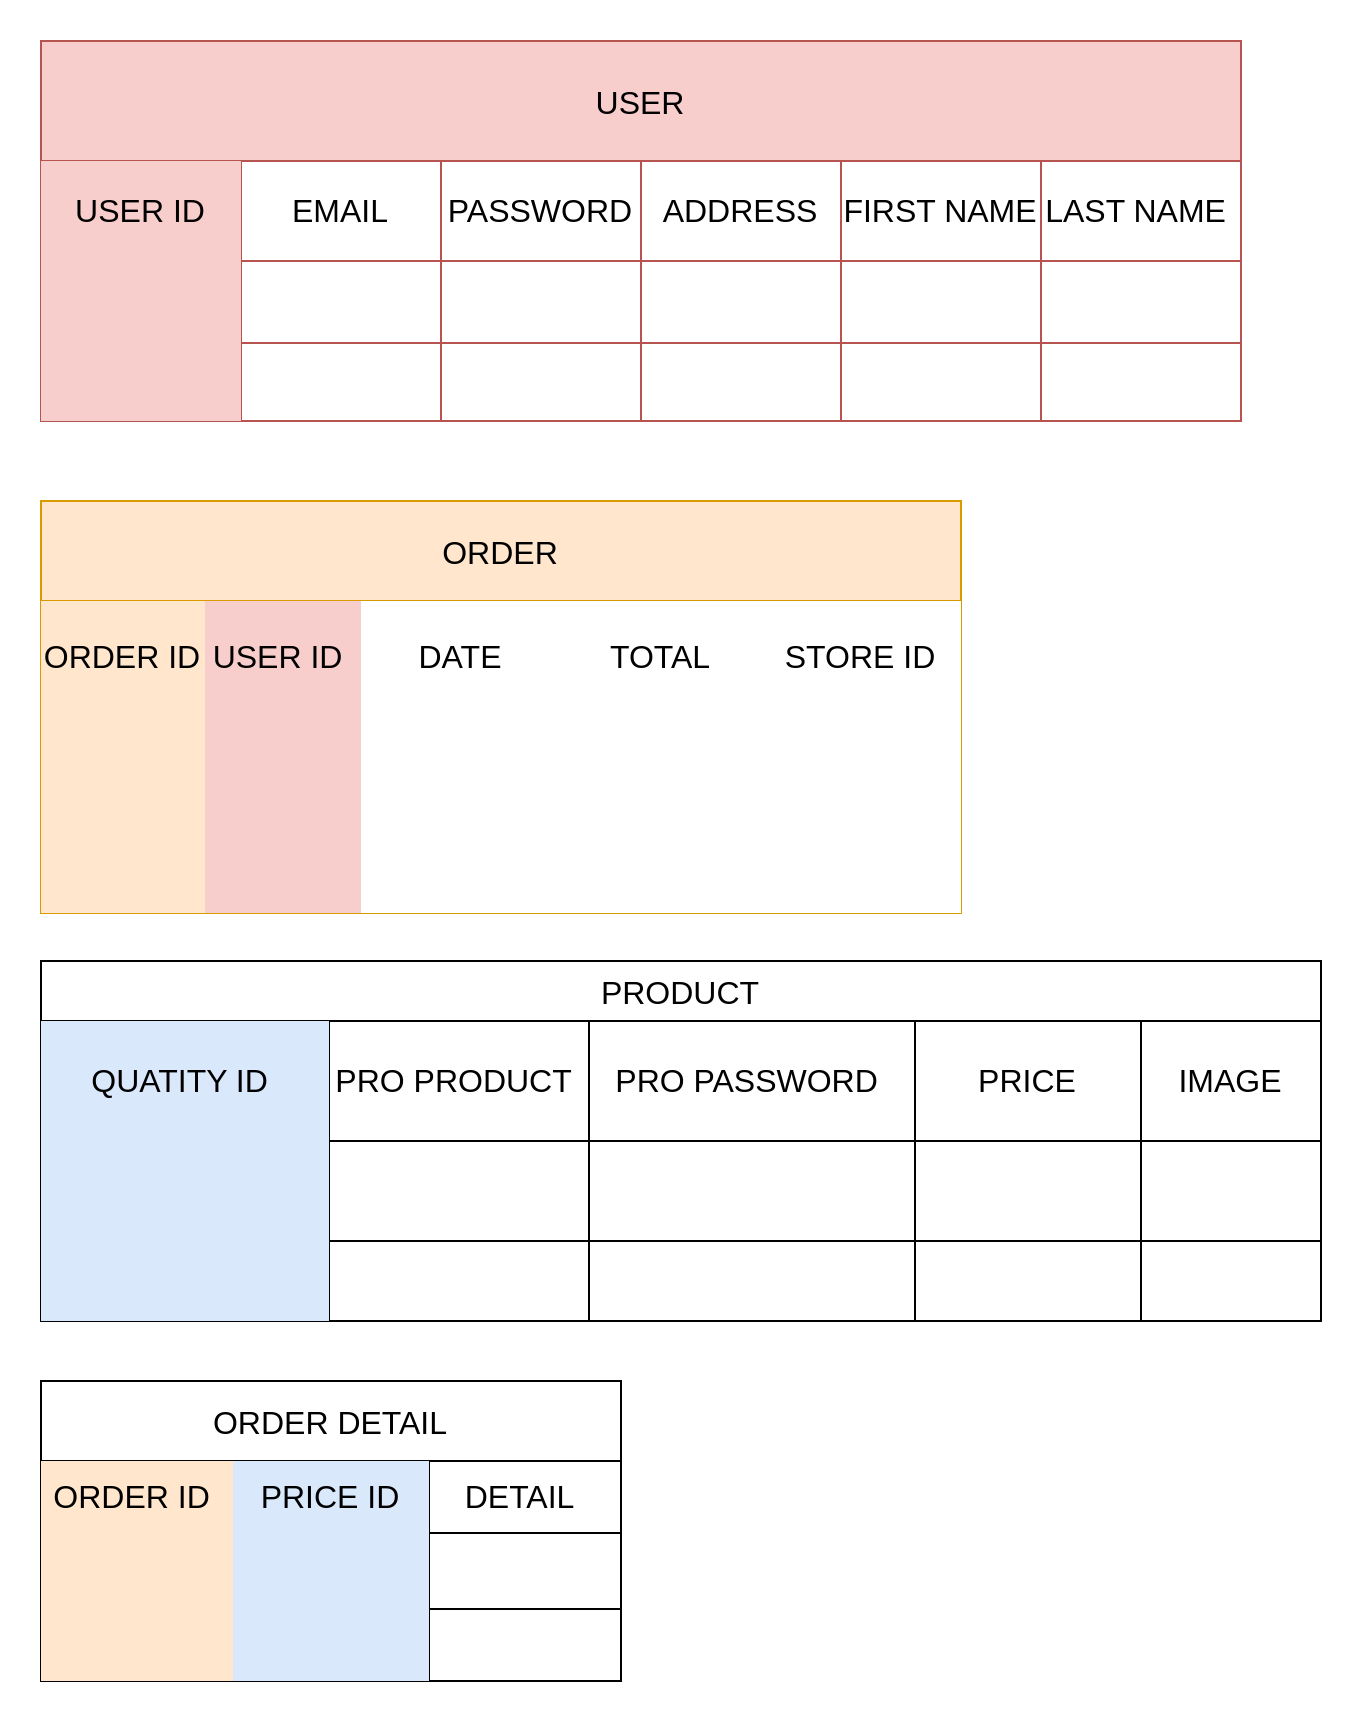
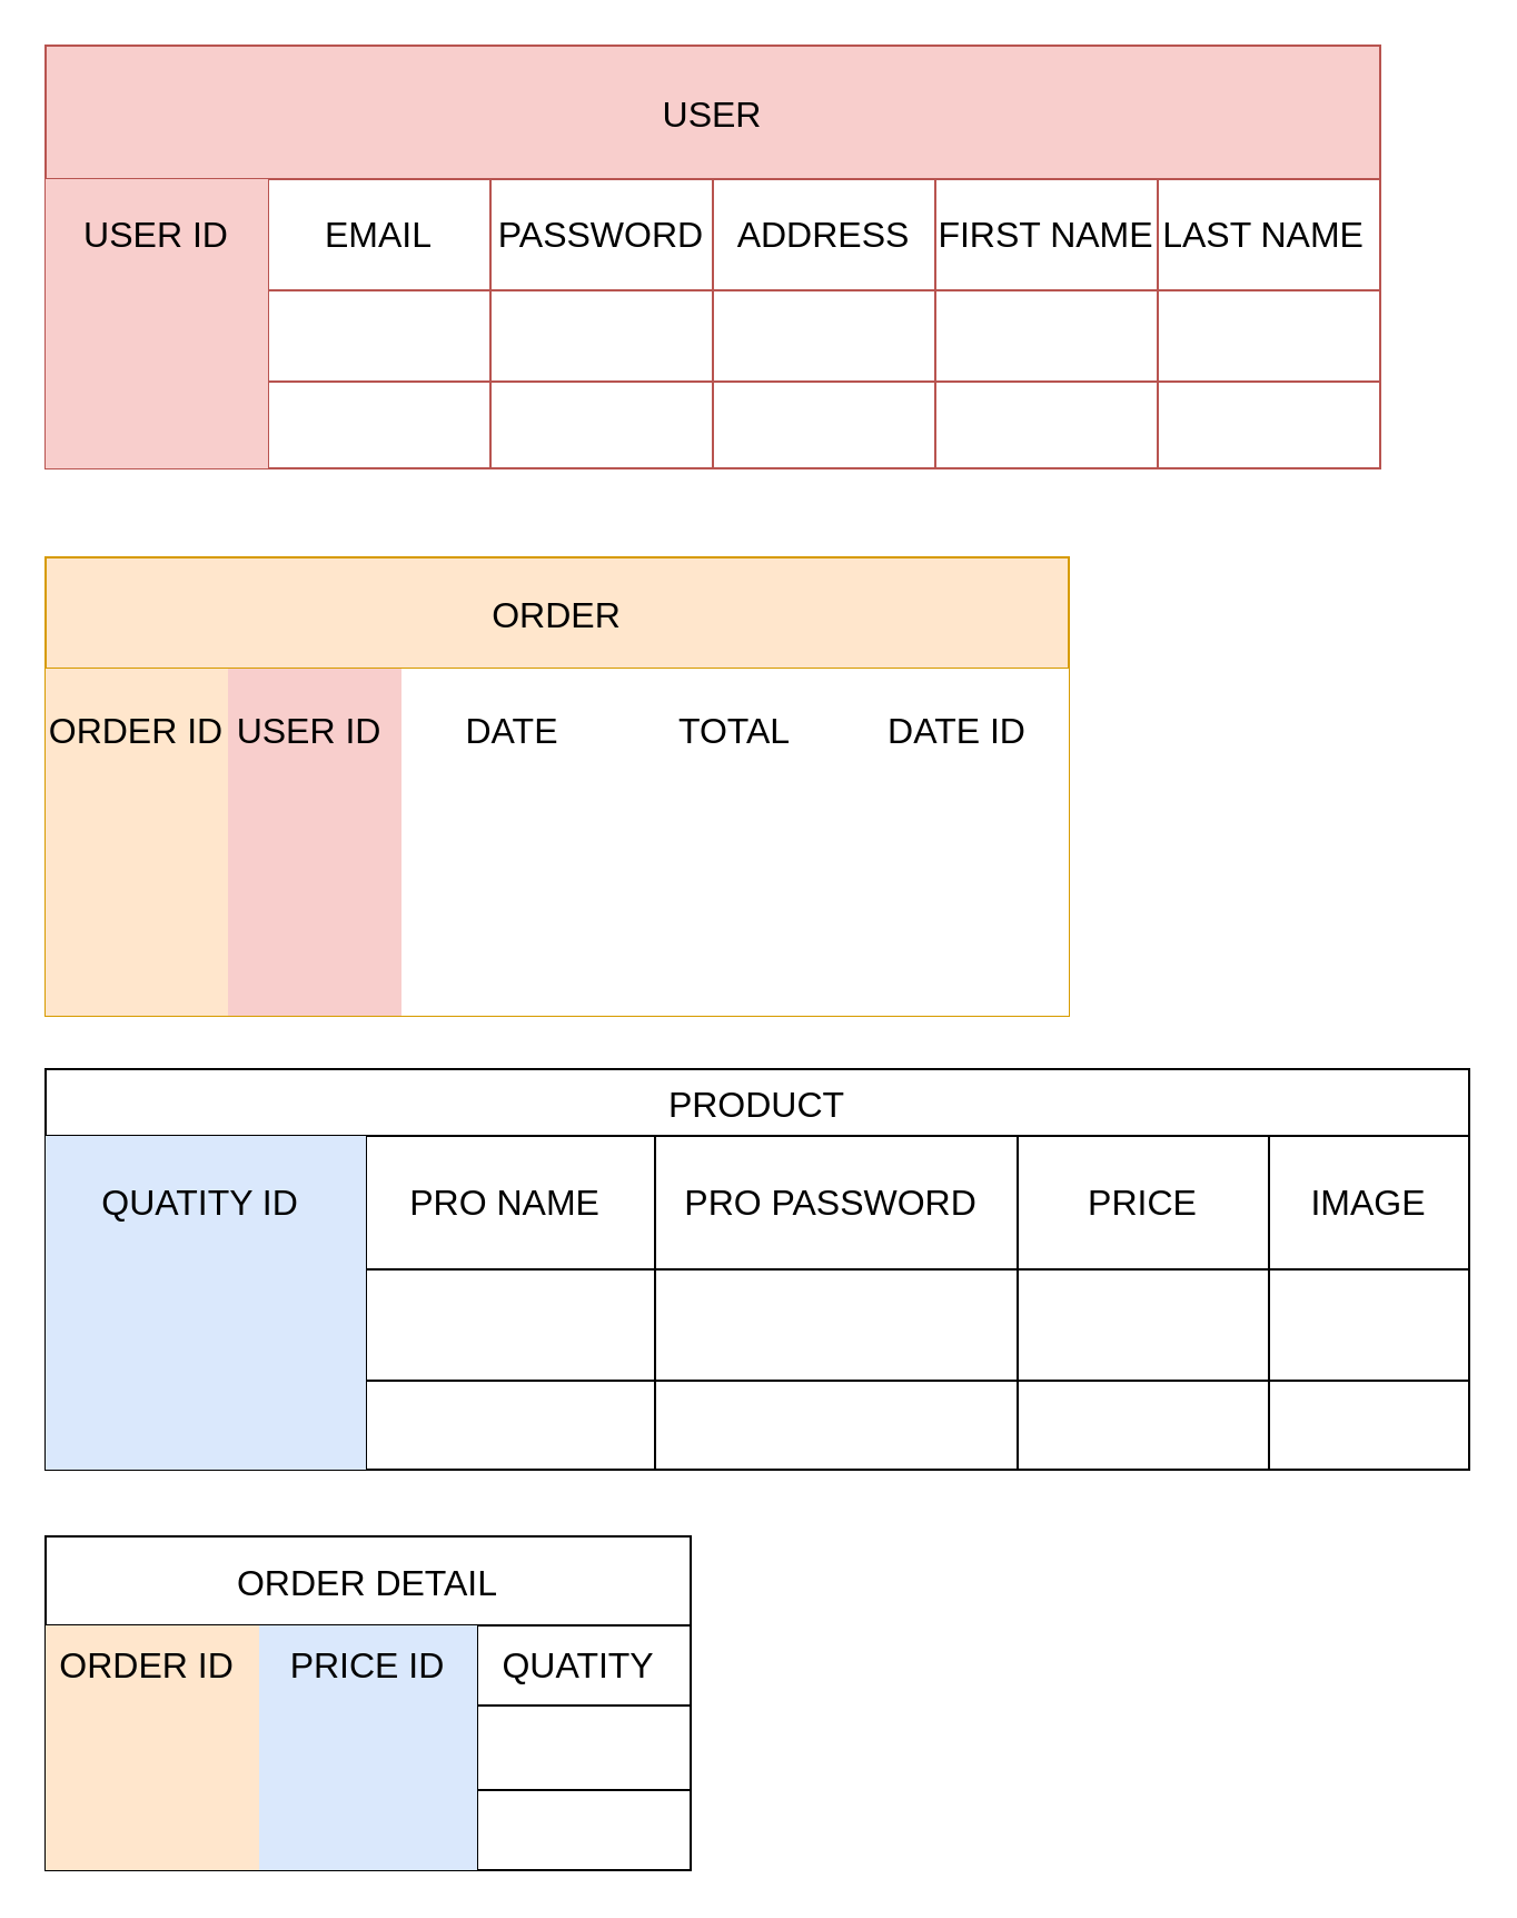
- <mxCell id="30" value="STORE ID" style="shape=partialRectangle;html=1;whiteSpace=wrap;connectable=0;overflow=hidden;top=0;left=0;bottom=0;right=0;pointerEvents=1;fontSize=16;" vertex="1" parent="25"><mxGeometry x="360" width="100" height="56" as="geometry"><mxRectangle width="100" height="56" as="alternateBounds" /></mxGeometry></mxCell>
+ <mxCell id="30" value="DATE ID" style="shape=partialRectangle;html=1;whiteSpace=wrap;connectable=0;overflow=hidden;top=0;left=0;bottom=0;right=0;pointerEvents=1;fontSize=16;" vertex="1" parent="25"><mxGeometry x="360" width="100" height="56" as="geometry"><mxRectangle width="100" height="56" as="alternateBounds" /></mxGeometry></mxCell>
- <mxCell id="46" value="PRO PRODUCT&amp;nbsp;" style="shape=partialRectangle;html=1;whiteSpace=wrap;connectable=0;strokeColor=inherit;overflow=hidden;fillColor=none;top=0;left=0;bottom=0;right=0;pointerEvents=1;fontSize=16;" vertex="1" parent="44"><mxGeometry x="144" width="130" height="60" as="geometry"><mxRectangle width="130" height="60" as="alternateBounds" /></mxGeometry></mxCell>
+ <mxCell id="46" value="PRO NAME&amp;nbsp;" style="shape=partialRectangle;html=1;whiteSpace=wrap;connectable=0;strokeColor=inherit;overflow=hidden;fillColor=none;top=0;left=0;bottom=0;right=0;pointerEvents=1;fontSize=16;" vertex="1" parent="44"><mxGeometry x="144" width="130" height="60" as="geometry"><mxRectangle width="130" height="60" as="alternateBounds" /></mxGeometry></mxCell>
- <mxCell id="66" value="DETAIL&amp;nbsp;" style="shape=partialRectangle;html=1;whiteSpace=wrap;connectable=0;strokeColor=inherit;overflow=hidden;fillColor=none;top=0;left=0;bottom=0;right=0;pointerEvents=1;fontSize=16;" vertex="1" parent="63"><mxGeometry x="194" width="96" height="36" as="geometry"><mxRectangle width="96" height="36" as="alternateBounds" /></mxGeometry></mxCell>
+ <mxCell id="66" value="QUATITY&amp;nbsp;" style="shape=partialRectangle;html=1;whiteSpace=wrap;connectable=0;strokeColor=inherit;overflow=hidden;fillColor=none;top=0;left=0;bottom=0;right=0;pointerEvents=1;fontSize=16;" vertex="1" parent="63"><mxGeometry x="194" width="96" height="36" as="geometry"><mxRectangle width="96" height="36" as="alternateBounds" /></mxGeometry></mxCell>
